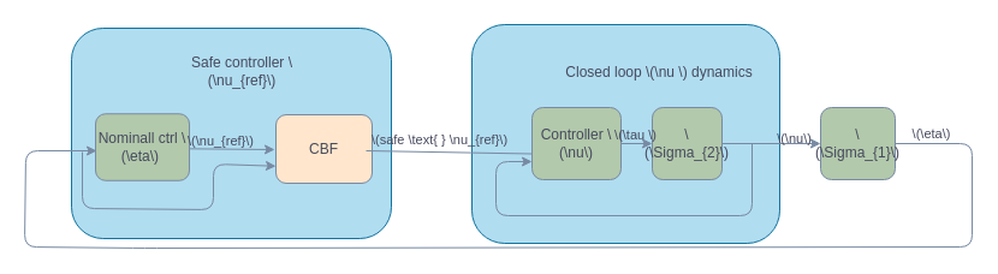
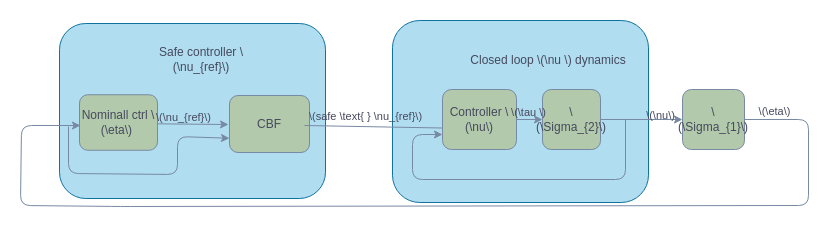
- <mxCell id="8" value="CBF" style="rounded=1;whiteSpace=wrap;html=1;labelBackgroundColor=none;fillColor=#ffe6cc;strokeColor=#788AA3;fontColor=#46495D;" parent="1" vertex="1"><mxGeometry x="229" y="95" width="80" height="57" as="geometry" /></mxCell>
+ <mxCell id="8" value="CBF" style="rounded=1;whiteSpace=wrap;html=1;labelBackgroundColor=none;fillColor=#B2C9AB;strokeColor=#788AA3;fontColor=#46495D;" parent="1" vertex="1"><mxGeometry x="229" y="95" width="80" height="57" as="geometry" /></mxCell>
